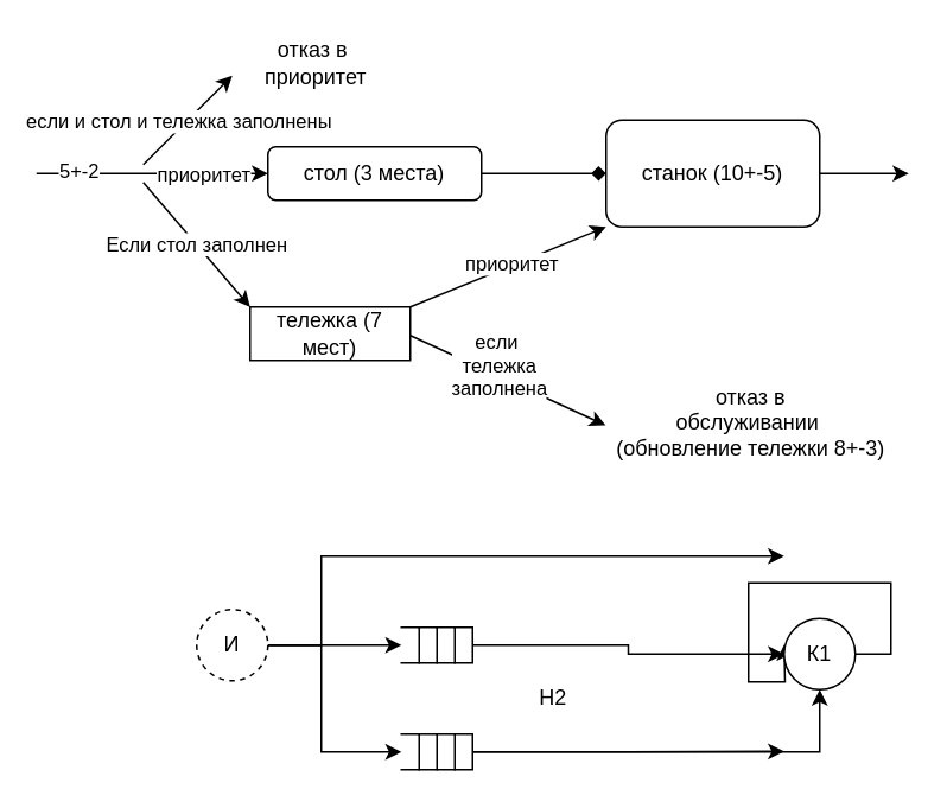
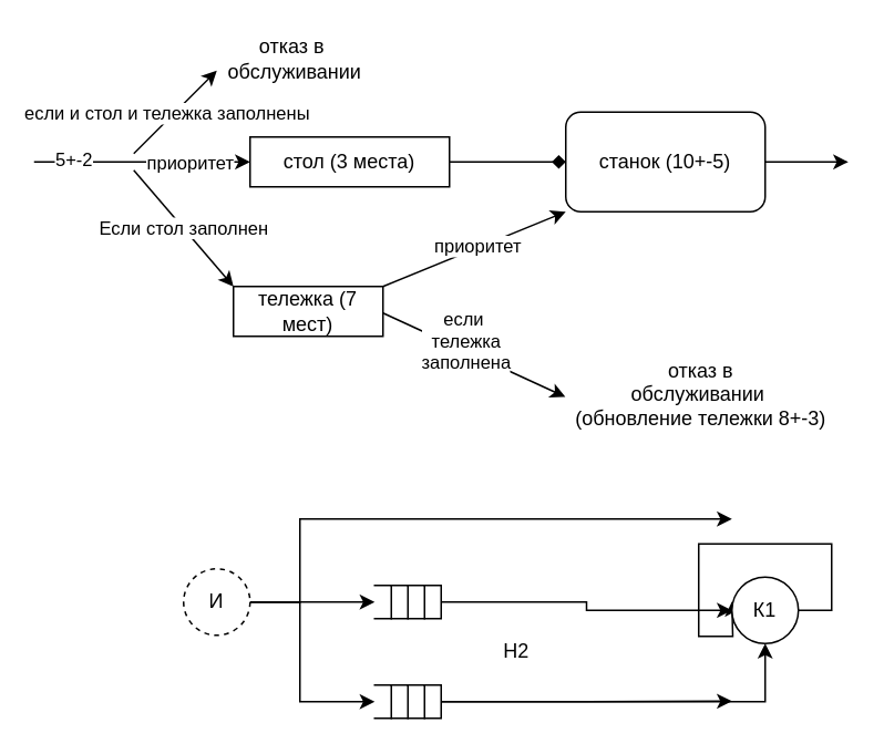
- <mxCell id="17" value="отказ в&lt;br&gt;&amp;nbsp;приоритет" style="text;html=1;align=center;verticalAlign=middle;resizable=0;points=[];autosize=1;strokeColor=none;fillColor=none;" parent="1" vertex="1"><mxGeometry x="125" y="20" width="100" height="30" as="geometry" /></mxCell>
+ <mxCell id="17" value="отказ в&lt;br&gt;&amp;nbsp;обслуживании" style="text;html=1;align=center;verticalAlign=middle;resizable=0;points=[];autosize=1;strokeColor=none;fillColor=none;" parent="1" vertex="1"><mxGeometry x="125" y="20" width="100" height="30" as="geometry" /></mxCell>
- <mxCell id="2" value="стол (3 места)" style="whiteSpace=wrap;html=1;rounded=1;" parent="1" vertex="1"><mxGeometry x="150" y="82" width="120" height="30" as="geometry" /></mxCell>
+ <mxCell id="2" value="стол (3 места)" style="rounded=0;whiteSpace=wrap;html=1;" parent="1" vertex="1"><mxGeometry x="150" y="82" width="120" height="30" as="geometry" /></mxCell>
